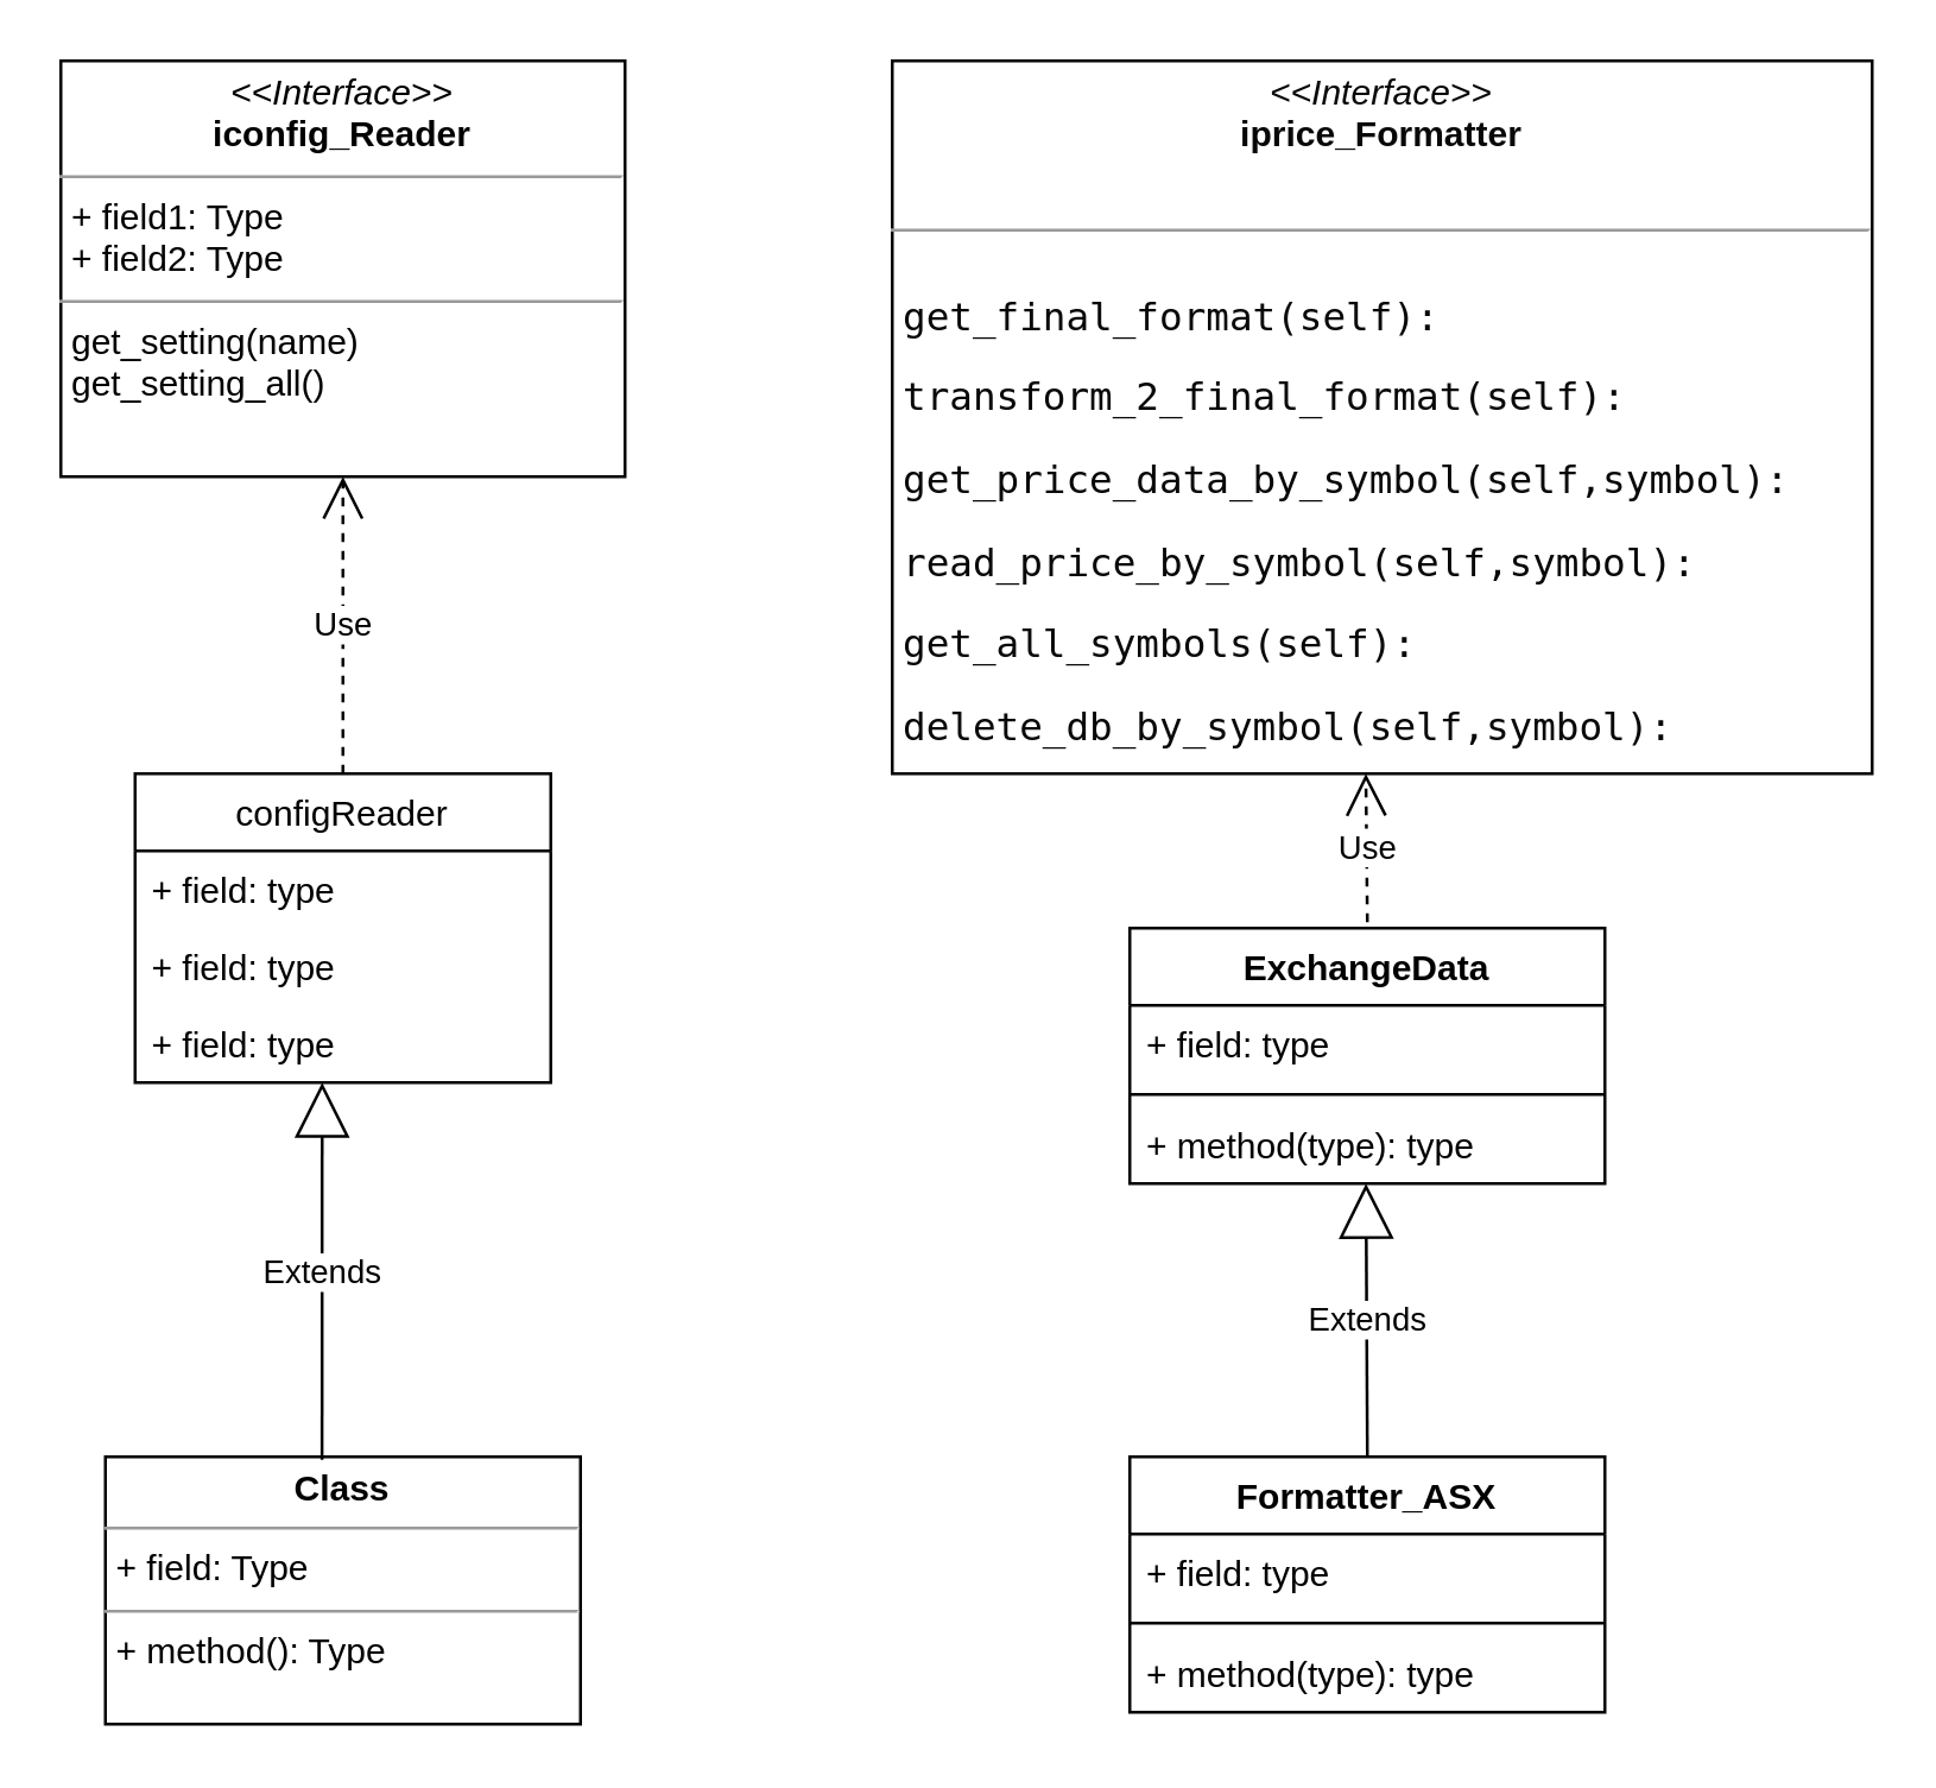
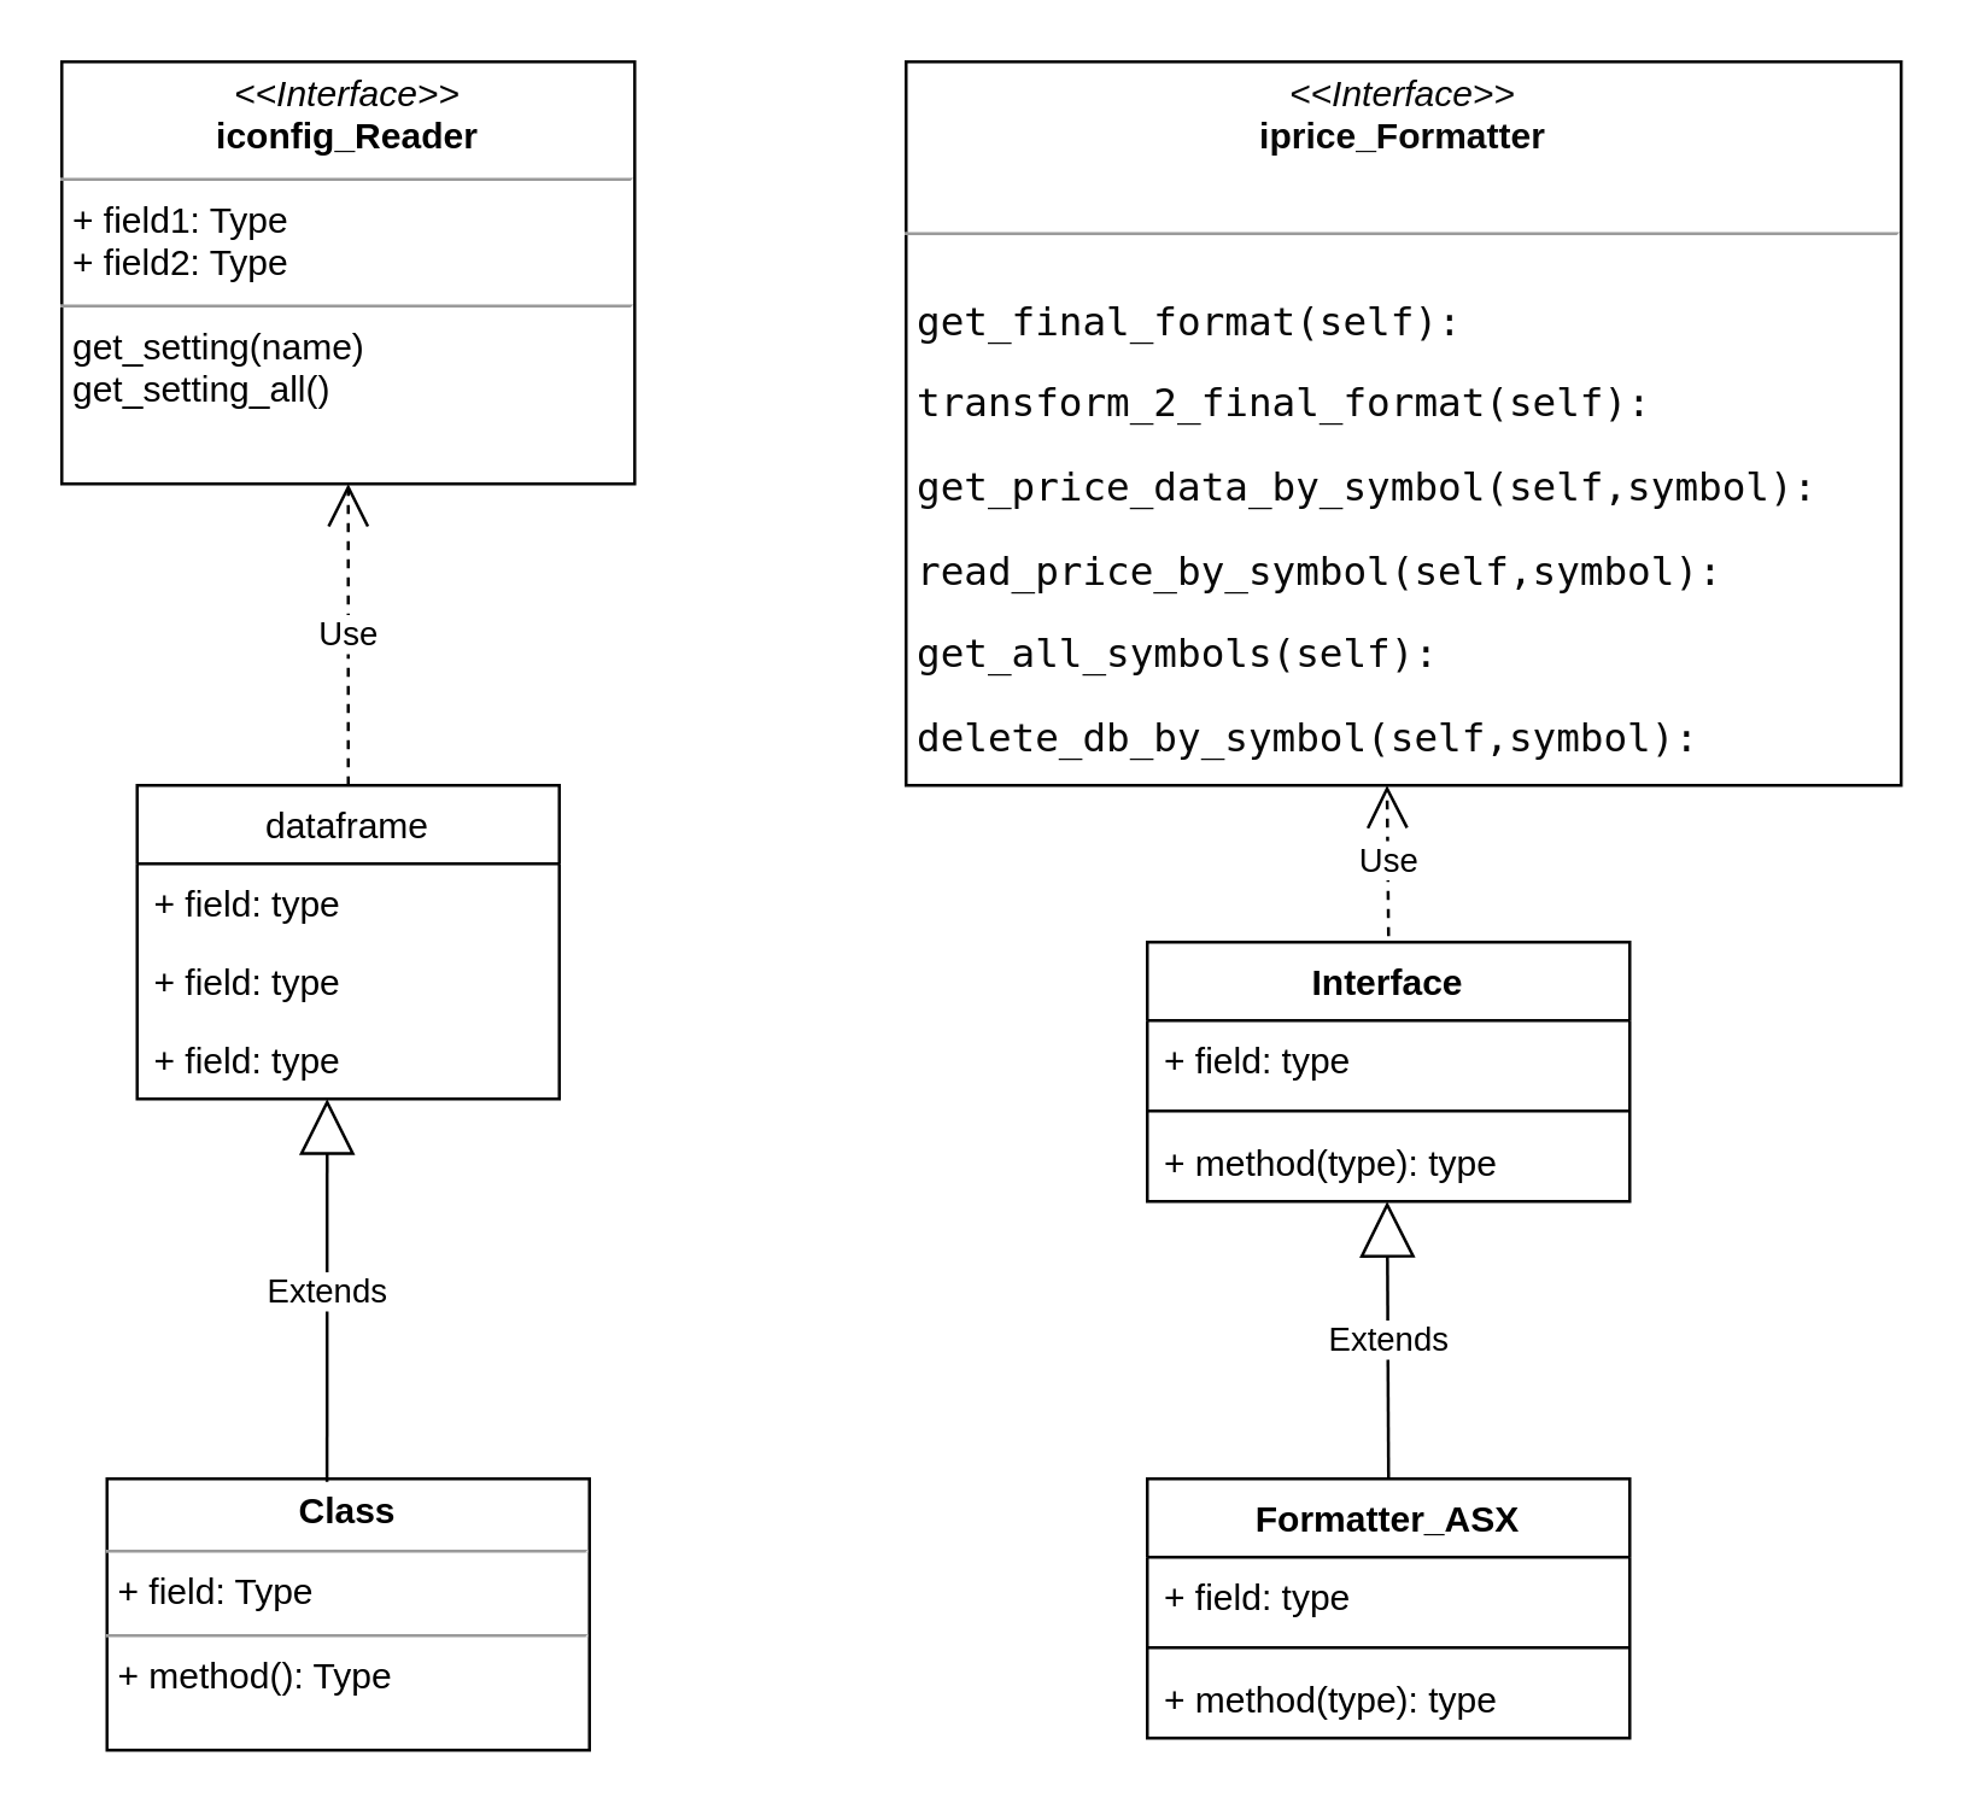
- <mxCell id="3" value="configReader" style="swimlane;fontStyle=0;childLayout=stackLayout;horizontal=1;startSize=26;fillColor=none;horizontalStack=0;resizeParent=1;resizeParentMax=0;resizeLast=0;collapsible=1;marginBottom=0;" vertex="1" parent="1"><mxGeometry x="45" y="260" width="140" height="104" as="geometry" /></mxCell>
+ <mxCell id="3" value="dataframe" style="swimlane;fontStyle=0;childLayout=stackLayout;horizontal=1;startSize=26;fillColor=none;horizontalStack=0;resizeParent=1;resizeParentMax=0;resizeLast=0;collapsible=1;marginBottom=0;" vertex="1" parent="1"><mxGeometry x="45" y="260" width="140" height="104" as="geometry" /></mxCell>
- <mxCell id="11" value="ExchangeData" style="swimlane;fontStyle=1;align=center;verticalAlign=top;childLayout=stackLayout;horizontal=1;startSize=26;horizontalStack=0;resizeParent=1;resizeParentMax=0;resizeLast=0;collapsible=1;marginBottom=0;" vertex="1" parent="1"><mxGeometry x="380" y="312" width="160" height="86" as="geometry" /></mxCell>
+ <mxCell id="11" value="Interface" style="swimlane;fontStyle=1;align=center;verticalAlign=top;childLayout=stackLayout;horizontal=1;startSize=26;horizontalStack=0;resizeParent=1;resizeParentMax=0;resizeLast=0;collapsible=1;marginBottom=0;" vertex="1" parent="1"><mxGeometry x="380" y="312" width="160" height="86" as="geometry" /></mxCell>
